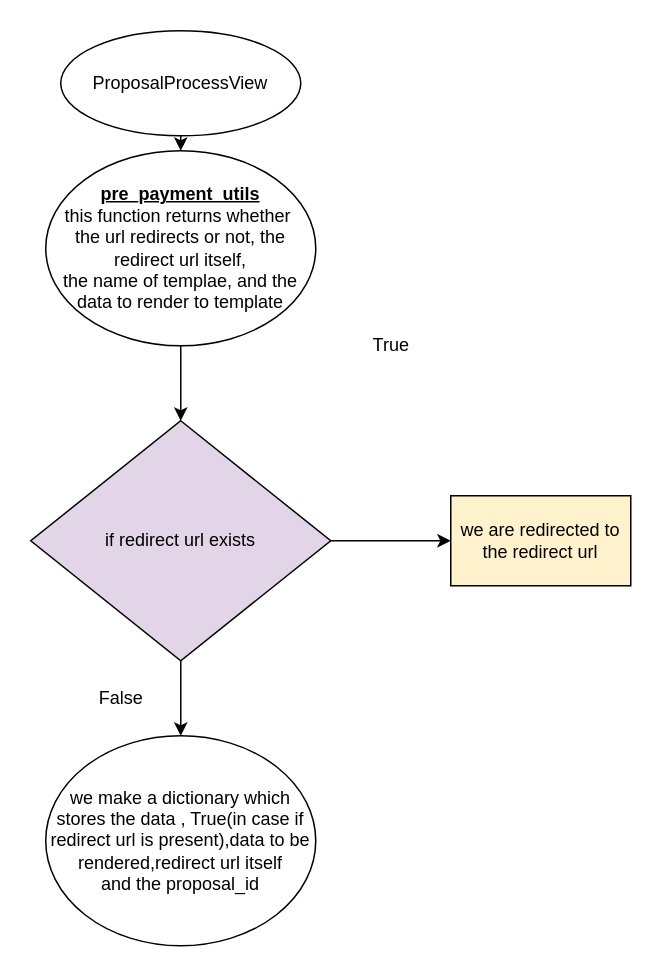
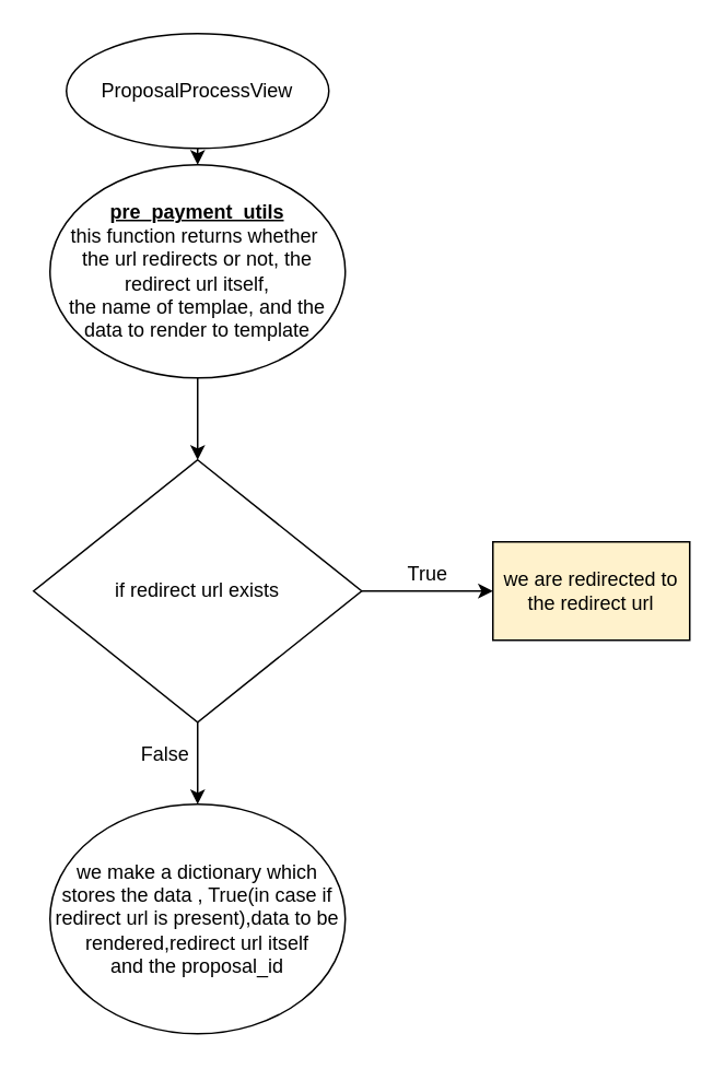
- <mxCell id="8" value="True" style="text;html=1;align=center;verticalAlign=middle;resizable=0;points=[];autosize=1;strokeColor=none;fillColor=none;" vertex="1" parent="1"><mxGeometry x="235" y="215" width="50" height="30" as="geometry" /></mxCell>
+ <mxCell id="8" value="True" style="text;html=1;align=center;verticalAlign=middle;resizable=0;points=[];autosize=1;strokeColor=none;fillColor=none;" vertex="1" parent="1"><mxGeometry x="235" y="335" width="50" height="30" as="geometry" /></mxCell>
- <mxCell id="6" value="if redirect url exists" style="rhombus;whiteSpace=wrap;html=1;fillColor=#e1d5e7;" vertex="1" parent="1"><mxGeometry x="20" y="280" width="200" height="160" as="geometry" /></mxCell>
+ <mxCell id="6" value="if redirect url exists" style="rhombus;whiteSpace=wrap;html=1;" vertex="1" parent="1"><mxGeometry x="20" y="280" width="200" height="160" as="geometry" /></mxCell>
- <mxCell id="12" value="False" style="text;html=1;align=center;verticalAlign=middle;resizable=0;points=[];autosize=1;strokeColor=none;fillColor=none;" vertex="1" parent="1"><mxGeometry x="55" y="450" width="50" height="30" as="geometry" /></mxCell>
+ <mxCell id="12" value="False" style="text;html=1;align=center;verticalAlign=middle;resizable=0;points=[];autosize=1;strokeColor=none;fillColor=none;" vertex="1" parent="1"><mxGeometry x="75" y="445" width="50" height="30" as="geometry" /></mxCell>
